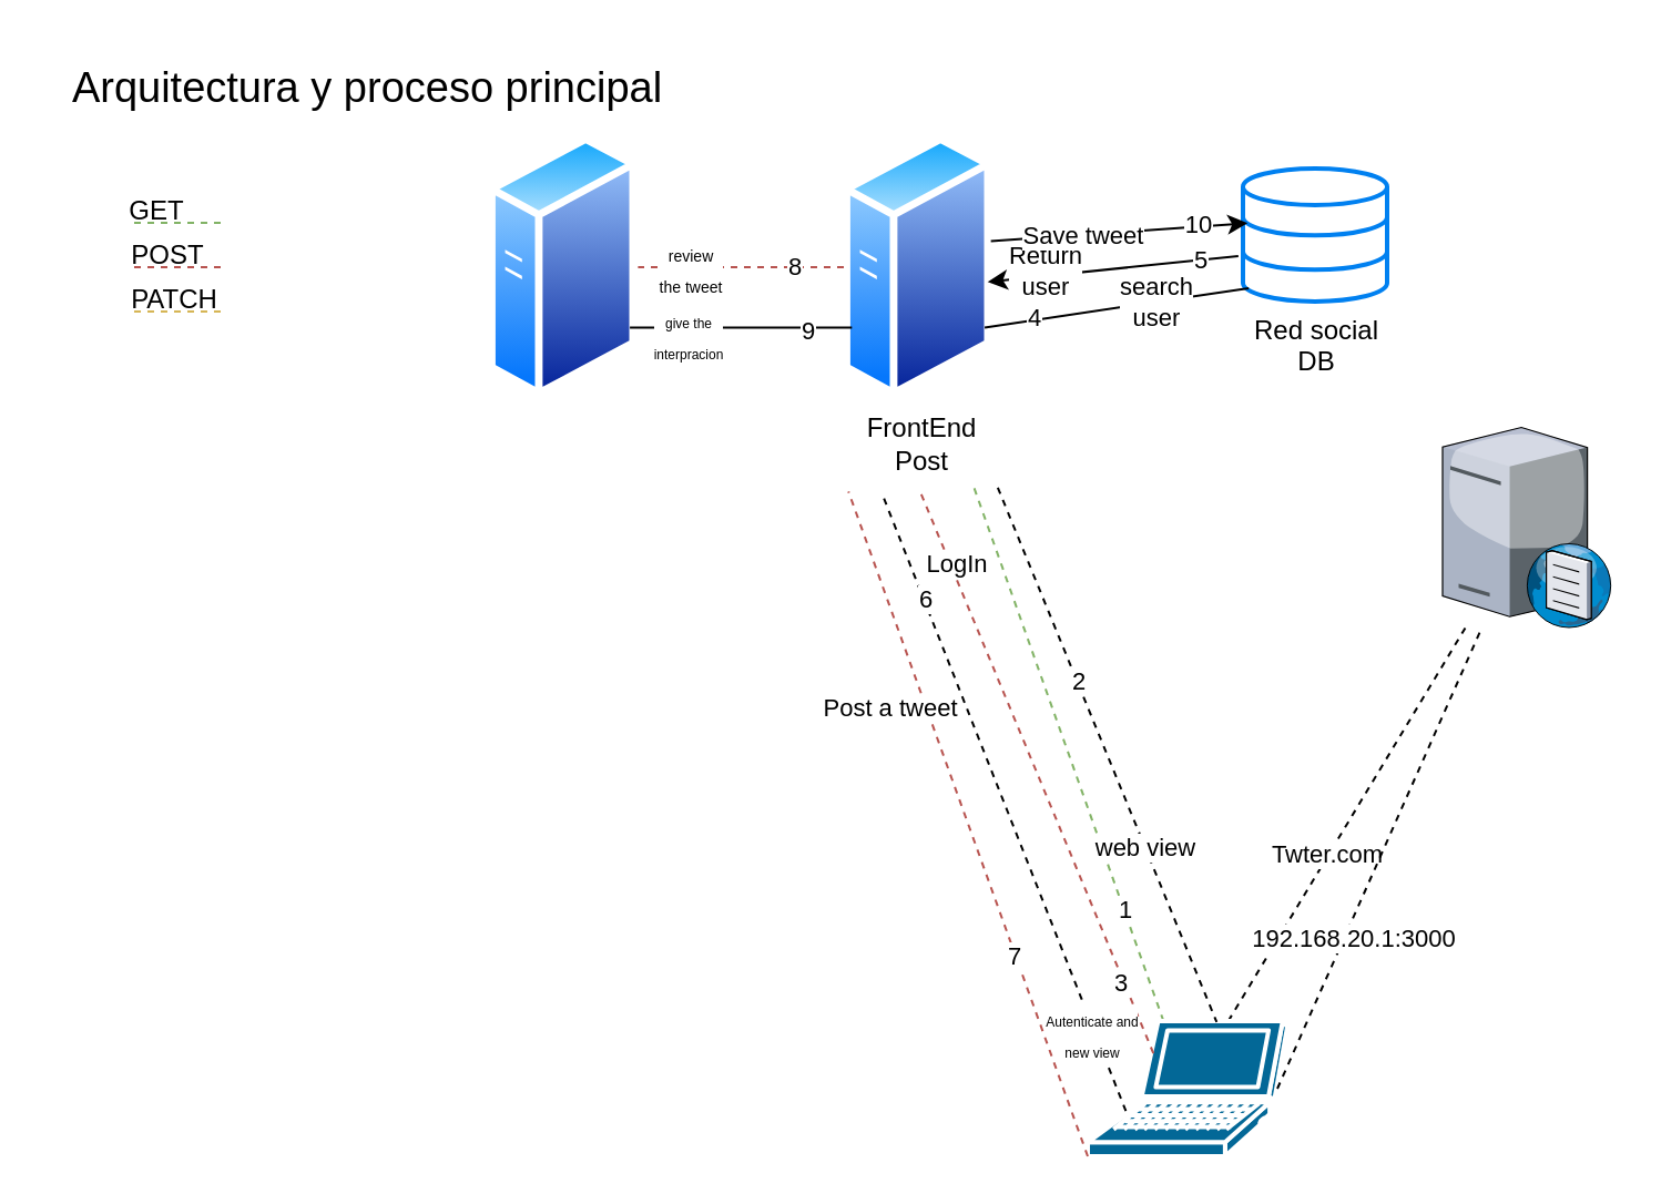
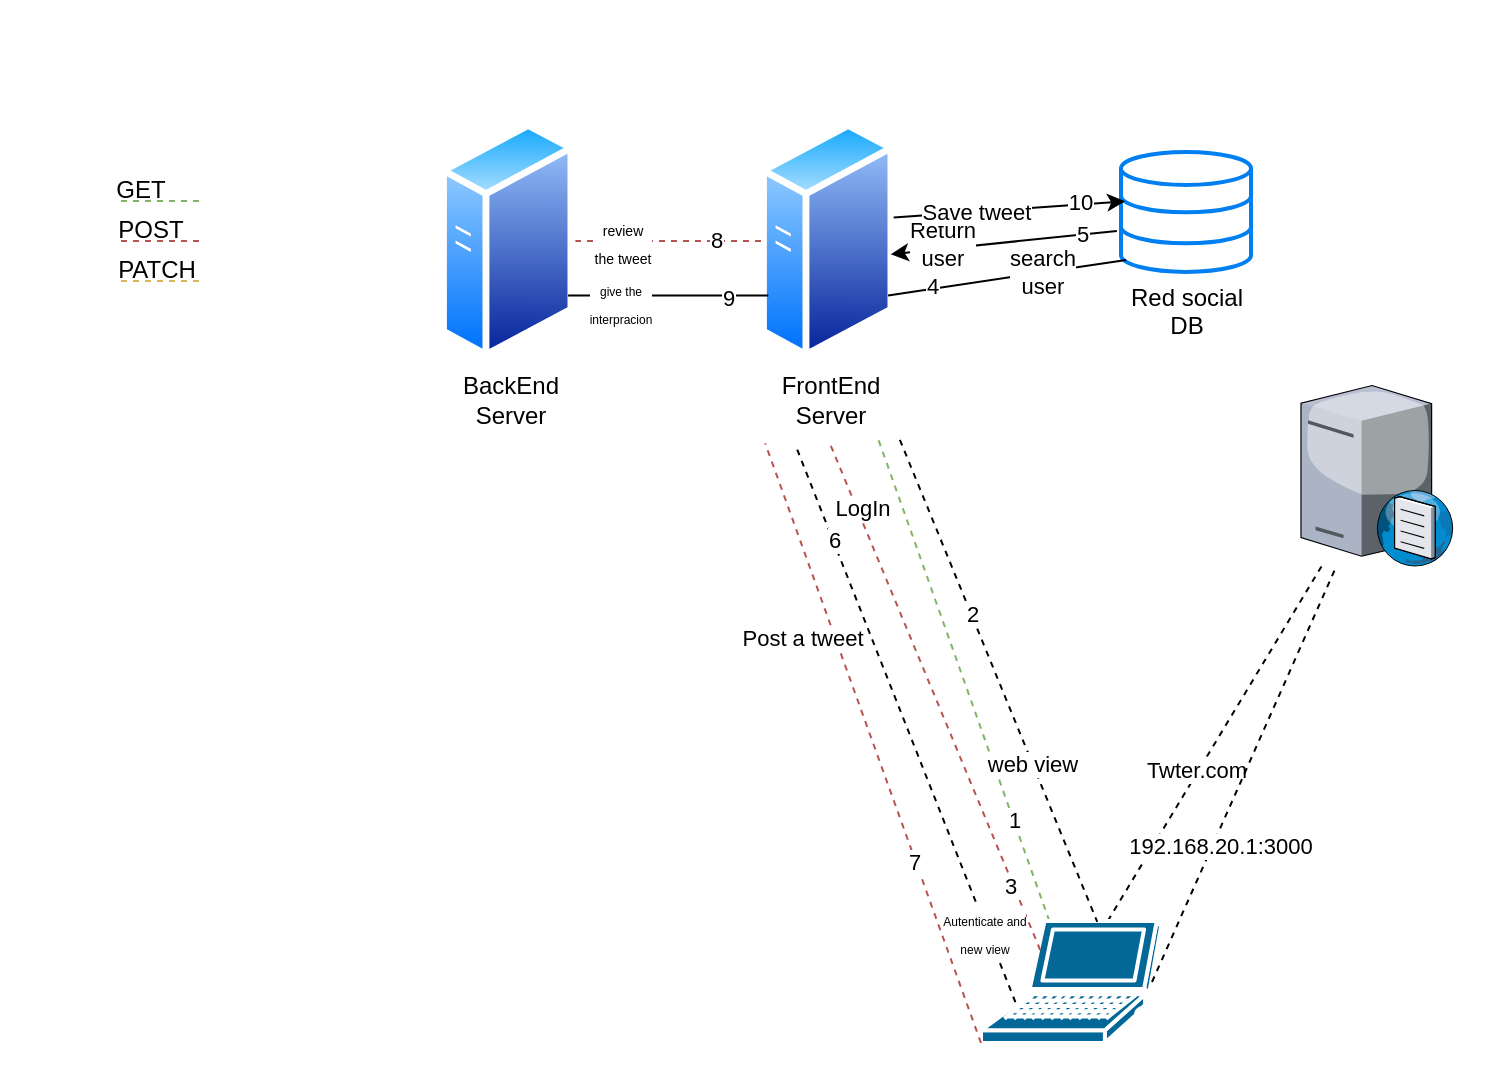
- <mxCell id="50" value="&lt;font style=&quot;font-size: 19px;&quot;&gt;Arquitectura y proceso principal&lt;/font&gt;" style="text;html=1;align=center;verticalAlign=middle;resizable=0;points=[];autosize=1;strokeColor=none;fillColor=none;" parent="1" vertex="1"><mxGeometry width="290" height="40" as="geometry" x="20" y="20" /></mxCell>
+ <mxCell id="9" value="BackEnd&lt;br&gt;Server" style="text;html=1;align=center;verticalAlign=middle;resizable=0;points=[];autosize=1;strokeColor=none;fillColor=none;" parent="7" vertex="1"><mxGeometry y="120" width="70" height="40" as="geometry" /></mxCell>
- <mxCell id="12" value="FrontEnd&lt;br&gt;Post" style="text;html=1;align=center;verticalAlign=middle;resizable=0;points=[];autosize=1;strokeColor=none;fillColor=none;" parent="10" vertex="1"><mxGeometry y="120" width="70" height="40" as="geometry" /></mxCell>
+ <mxCell id="12" value="FrontEnd&lt;br&gt;Server" style="text;html=1;align=center;verticalAlign=middle;resizable=0;points=[];autosize=1;strokeColor=none;fillColor=none;" parent="10" vertex="1"><mxGeometry y="120" width="70" height="40" as="geometry" /></mxCell>
